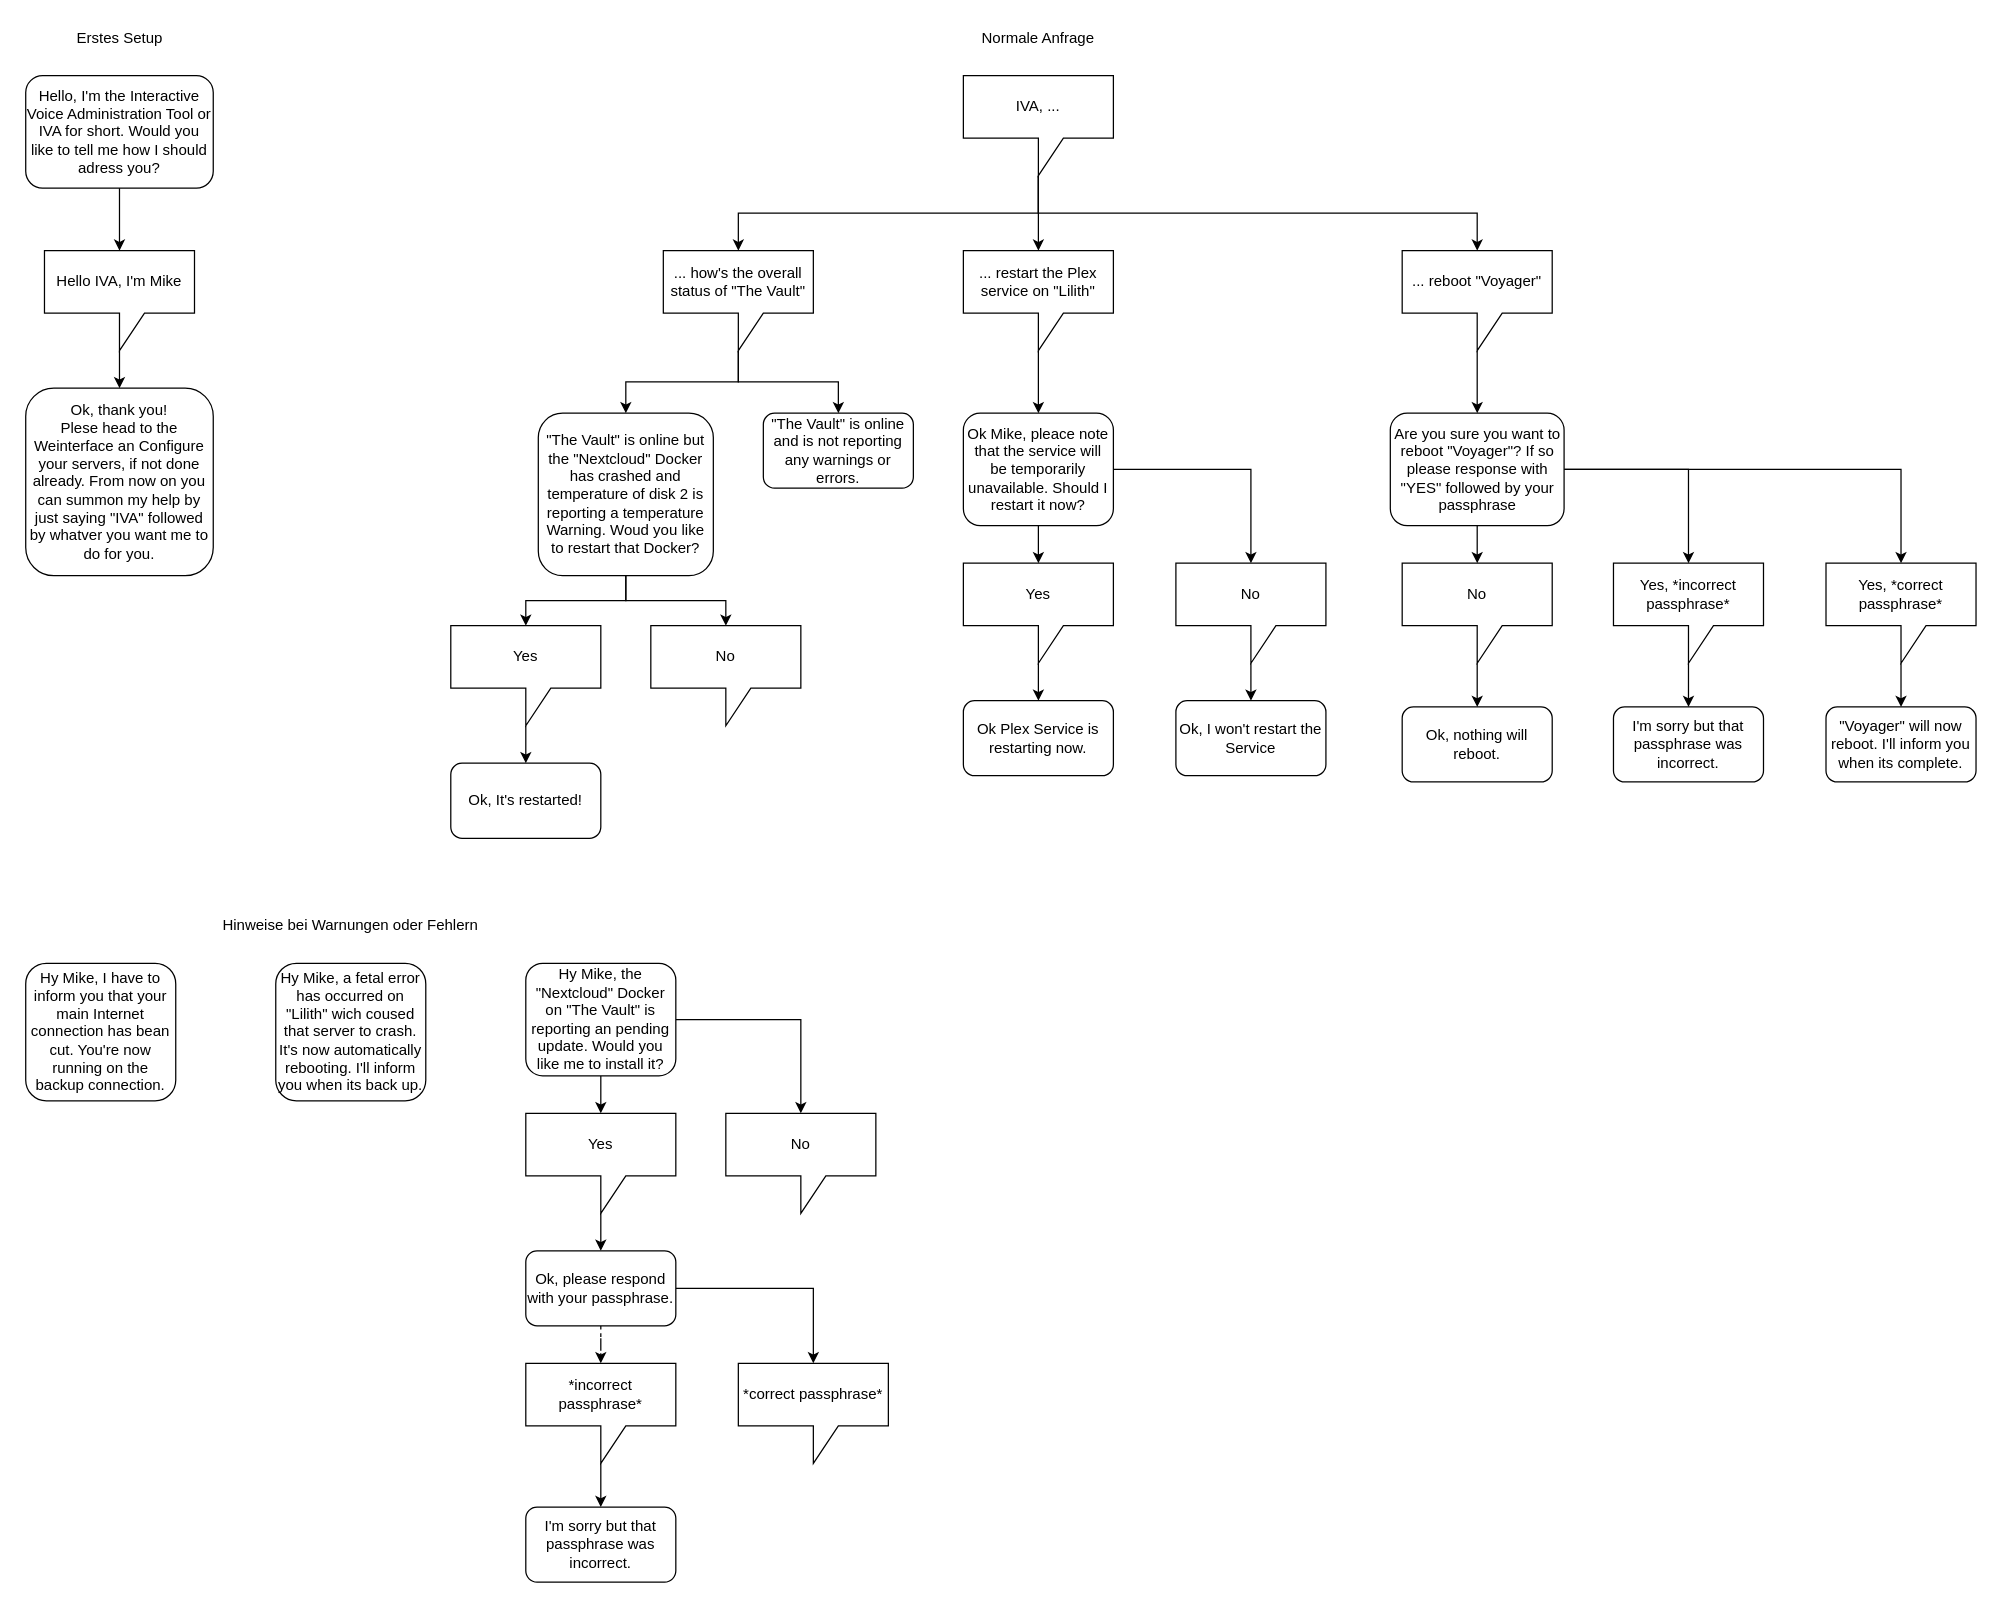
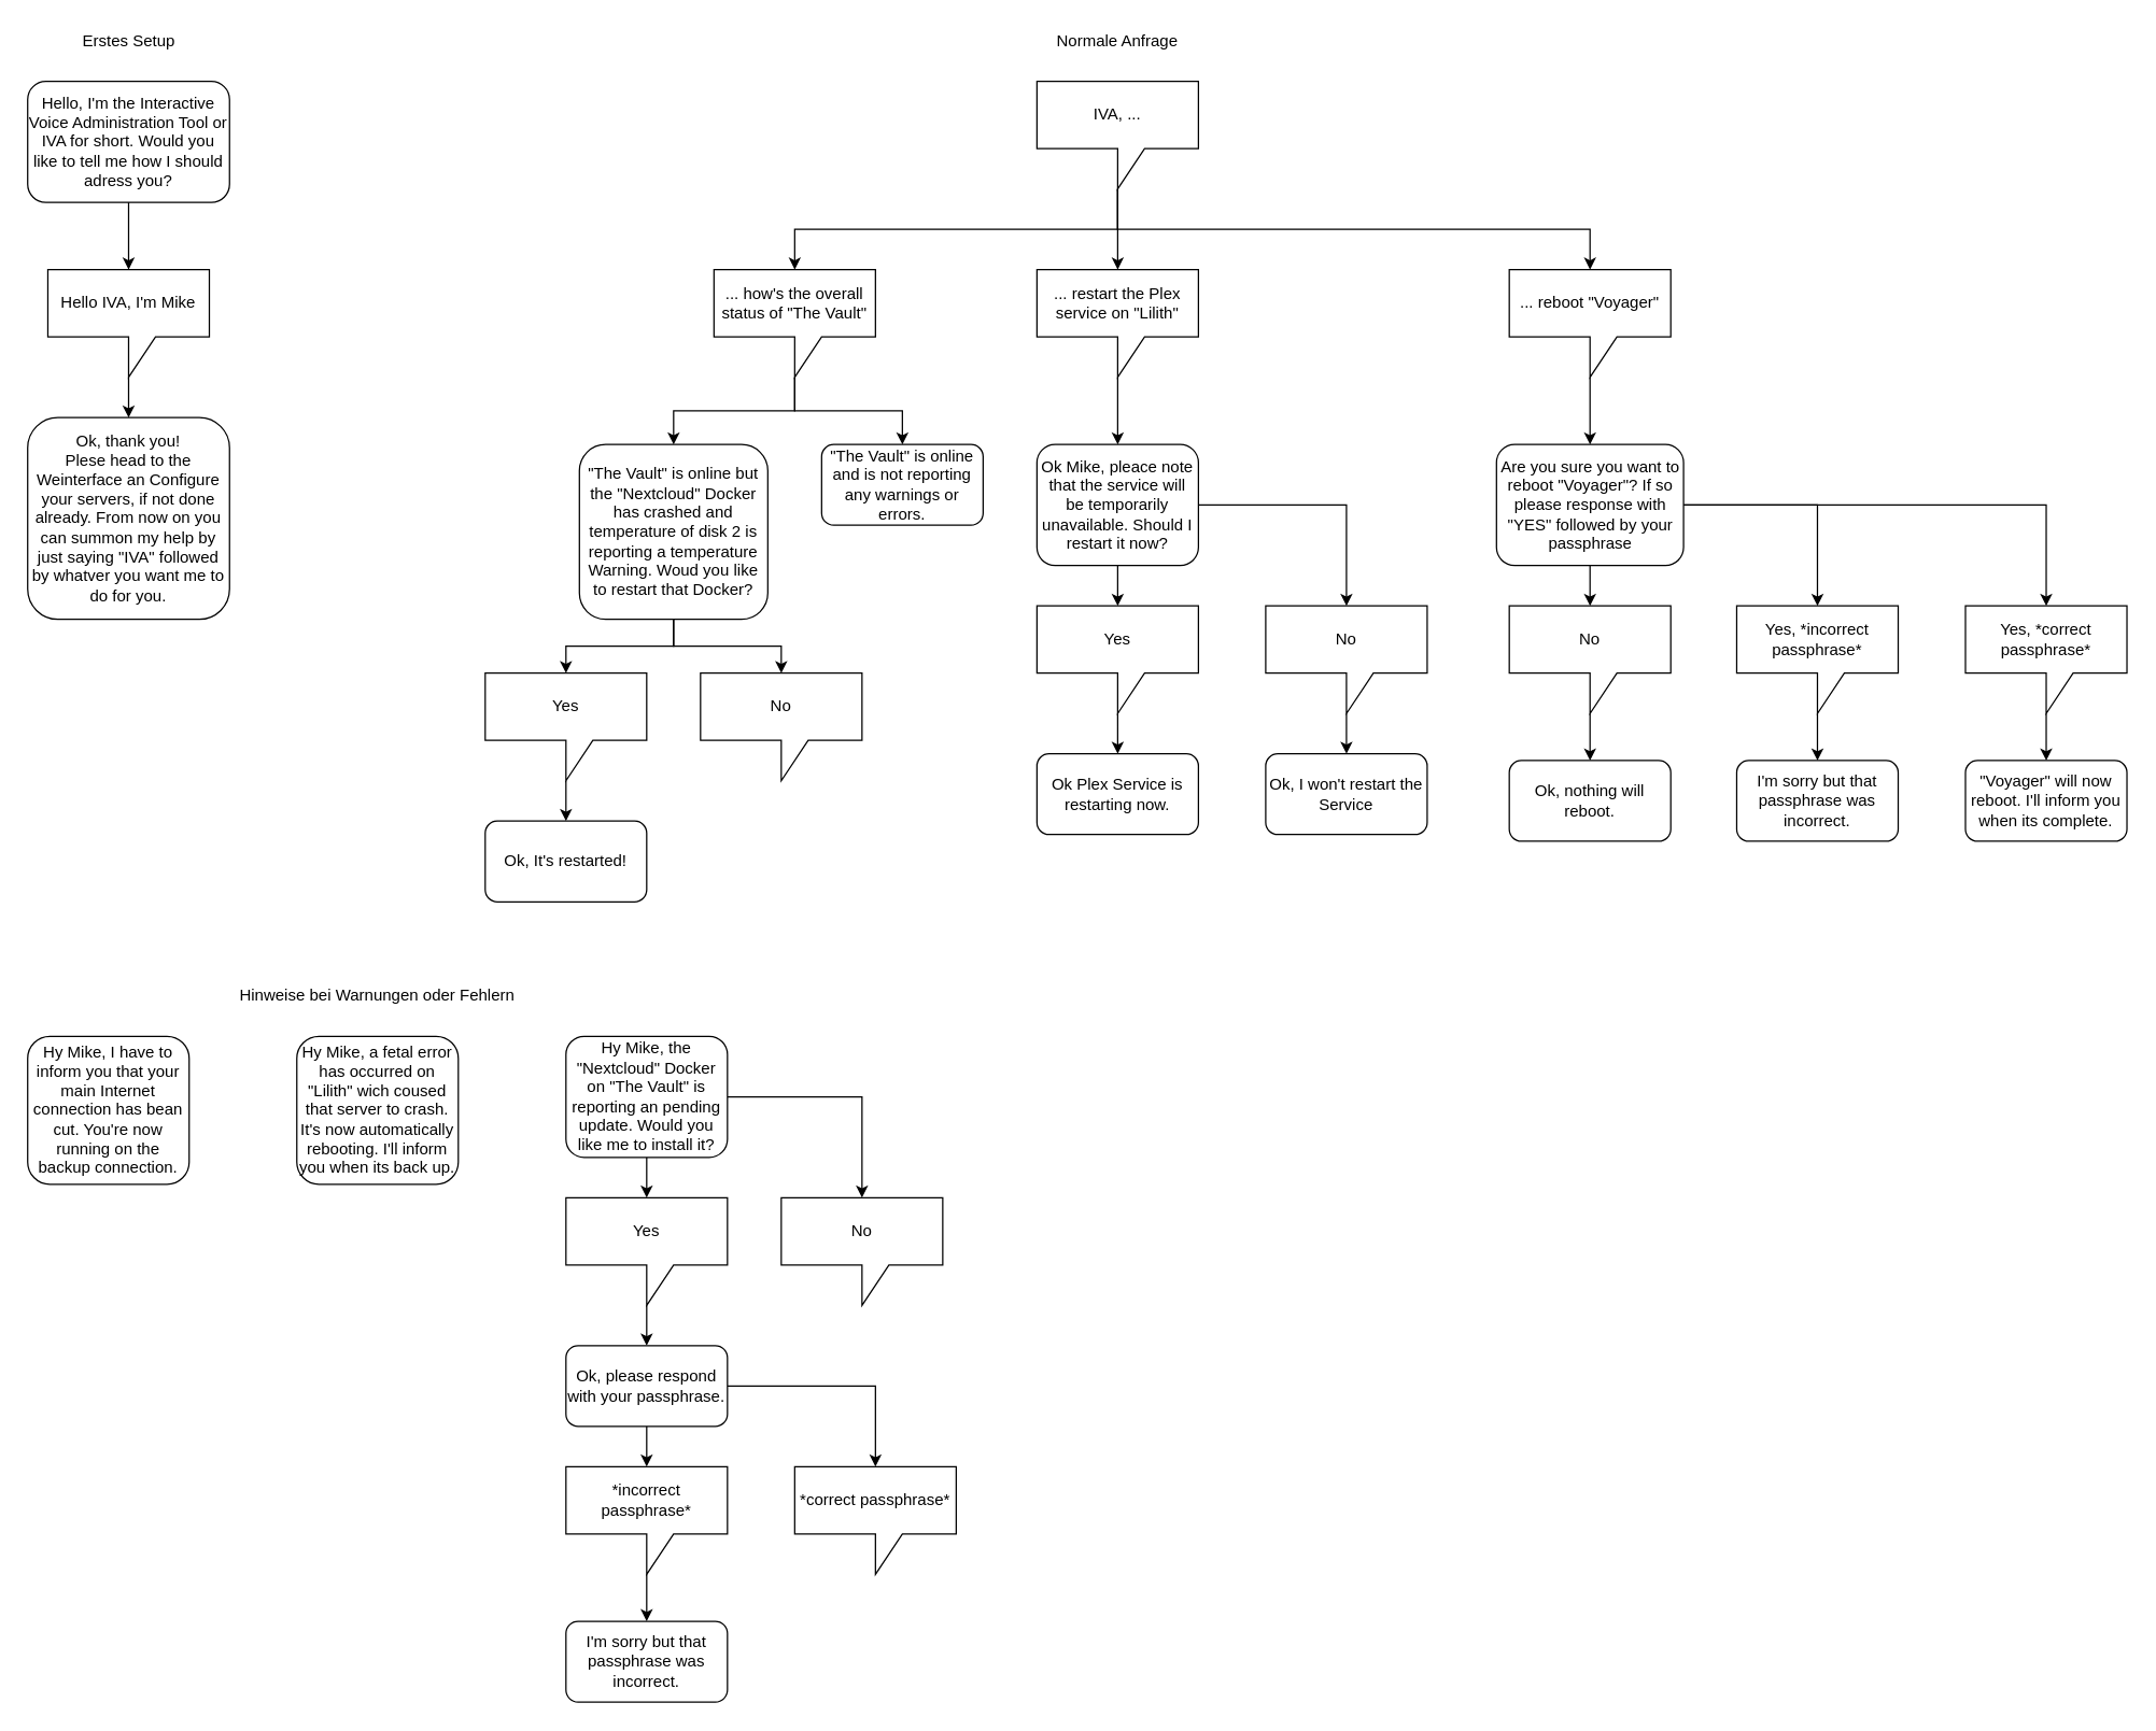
- <mxCell id="59" style="edgeStyle=orthogonalEdgeStyle;rounded=0;orthogonalLoop=1;jettySize=auto;html=1;exitX=0.5;exitY=1;exitDx=0;exitDy=0;dashed=1;" edge="1" parent="1" source="61" target="64"><mxGeometry relative="1" as="geometry" /></mxCell>
+ <mxCell id="59" style="edgeStyle=orthogonalEdgeStyle;rounded=0;orthogonalLoop=1;jettySize=auto;html=1;exitX=0.5;exitY=1;exitDx=0;exitDy=0;" edge="1" parent="1" source="61" target="64"><mxGeometry relative="1" as="geometry" /></mxCell>
